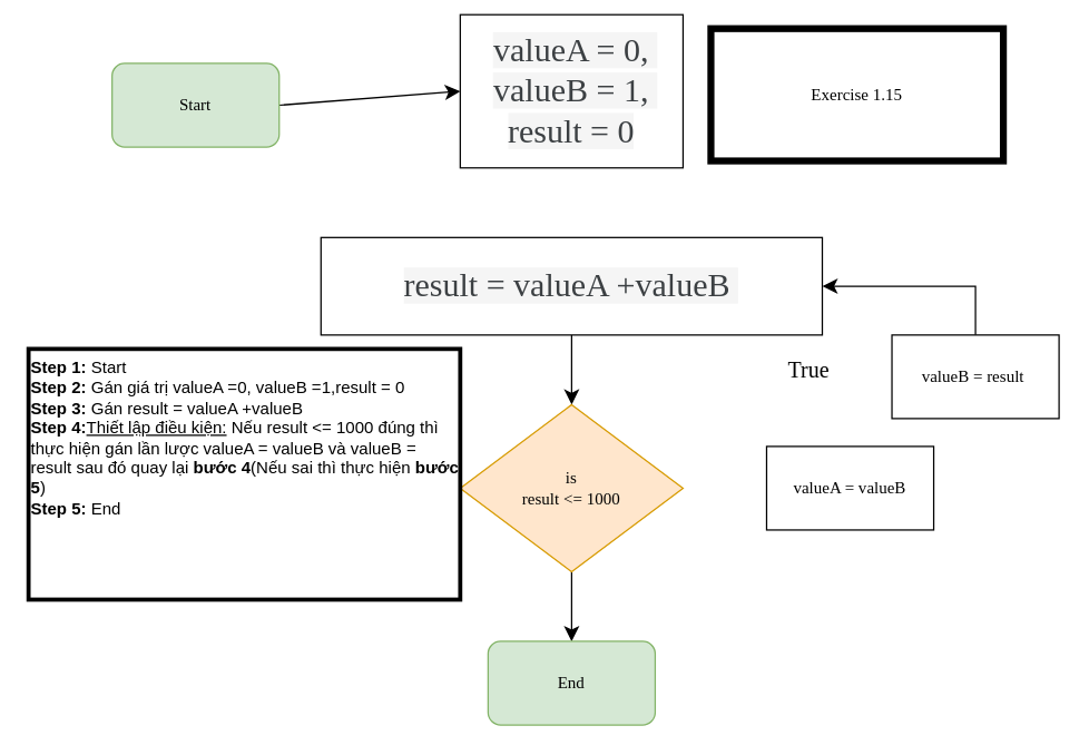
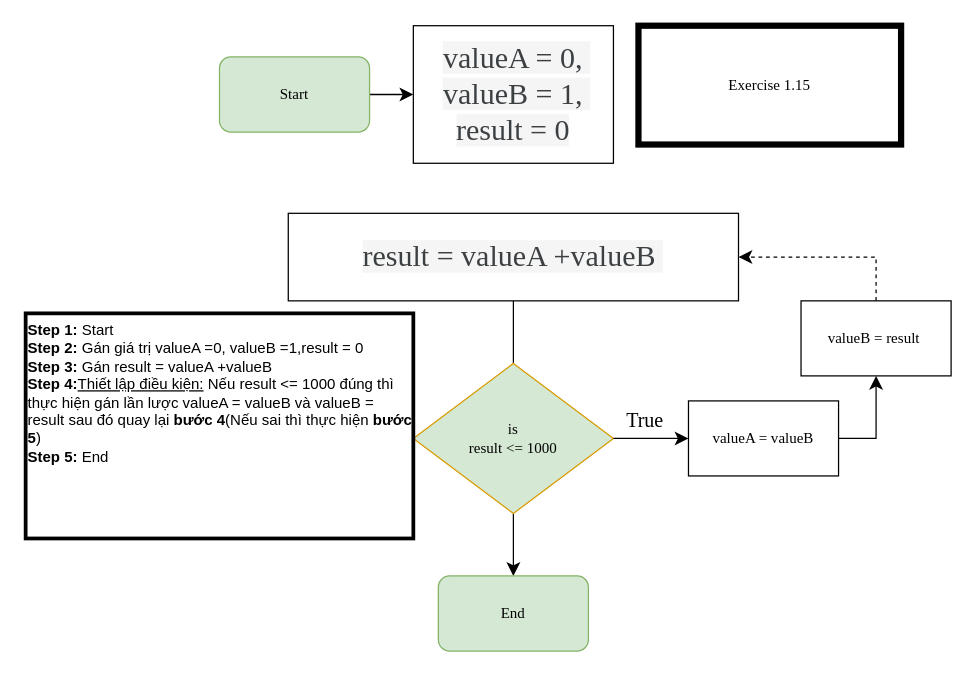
- <mxCell id="4" value="&lt;span style=&quot;color: rgb(60, 64, 67); font-size: 24px; text-align: start; white-space-collapse: preserve; background-color: rgb(245, 245, 245);&quot;&gt;valueA = 0, valueB = 1, result = 0&lt;/span&gt;" style="rounded=0;whiteSpace=wrap;html=1;fontFamily=Times New Roman;" parent="1" vertex="1"><mxGeometry x="330" y="10" width="160" height="110" as="geometry" /></mxCell>
+ <mxCell id="4" value="&lt;span style=&quot;color: rgb(60, 64, 67); font-size: 24px; text-align: start; white-space-collapse: preserve; background-color: rgb(245, 245, 245);&quot;&gt;valueA = 0, valueB = 1, result = 0&lt;/span&gt;" style="rounded=0;whiteSpace=wrap;html=1;fontFamily=Times New Roman;" parent="1" vertex="1"><mxGeometry x="330" y="20" width="160" height="110" as="geometry" /></mxCell>
- <mxCell id="3" value="Start" style="rounded=1;whiteSpace=wrap;html=1;fillColor=#d5e8d4;strokeColor=#82b366;fontFamily=Times New Roman;" parent="1" vertex="1"><mxGeometry x="80" y="45" width="120" height="60" as="geometry" /></mxCell>
+ <mxCell id="3" value="Start" style="rounded=1;whiteSpace=wrap;html=1;fillColor=#d5e8d4;strokeColor=#82b366;fontFamily=Times New Roman;" parent="1" vertex="1"><mxGeometry x="175" y="45" width="120" height="60" as="geometry" /></mxCell>
- <mxCell id="14" style="edgeStyle=orthogonalEdgeStyle;rounded=0;orthogonalLoop=1;jettySize=auto;html=1;entryX=1;entryY=0.5;entryDx=0;entryDy=0;fontSize=12;startSize=8;endSize=8;exitX=0.5;exitY=0;exitDx=0;exitDy=0;fontFamily=Times New Roman;" parent="1" source="15" target="7" edge="1"><mxGeometry relative="1" as="geometry"><Array as="points"><mxPoint x="700" y="205" /></Array></mxGeometry></mxCell>
+ <mxCell id="14" style="edgeStyle=orthogonalEdgeStyle;rounded=0;orthogonalLoop=1;jettySize=auto;html=1;entryX=1;entryY=0.5;entryDx=0;entryDy=0;fontSize=12;startSize=8;endSize=8;exitX=0.5;exitY=0;exitDx=0;exitDy=0;fontFamily=Times New Roman;dashed=1;" parent="1" source="15" target="7" edge="1"><mxGeometry relative="1" as="geometry"><Array as="points"><mxPoint x="700" y="205" /></Array></mxGeometry></mxCell>
- <mxCell id="11" value="True" style="text;html=1;align=center;verticalAlign=middle;resizable=0;points=[];autosize=1;strokeColor=none;fillColor=none;fontSize=16;fontFamily=Times New Roman;" parent="1" vertex="1"><mxGeometry x="555" y="250" width="50" height="30" as="geometry" /></mxCell>
+ <mxCell id="11" value="True" style="text;html=1;align=center;verticalAlign=middle;resizable=0;points=[];autosize=1;strokeColor=none;fillColor=none;fontSize=16;fontFamily=Times New Roman;" parent="1" vertex="1"><mxGeometry x="490" y="320" width="50" height="30" as="geometry" /></mxCell>
- <mxCell id="6" value="" style="edgeStyle=none;curved=1;rounded=0;orthogonalLoop=1;jettySize=auto;html=1;fontSize=12;startSize=8;endSize=8;fontFamily=Times New Roman;" parent="1" source="7" target="9" edge="1"><mxGeometry relative="1" as="geometry" /></mxCell>
+ <mxCell id="6" value="" style="edgeStyle=none;curved=1;rounded=0;orthogonalLoop=1;jettySize=auto;html=1;fontSize=12;startSize=8;endSize=8;fontFamily=Times New Roman;endArrow=none;" parent="1" source="7" target="9" edge="1"><mxGeometry relative="1" as="geometry" /></mxCell>
+ <mxCell id="12" value="" style="edgeStyle=orthogonalEdgeStyle;rounded=0;orthogonalLoop=1;jettySize=auto;html=1;fontSize=12;startSize=8;endSize=8;fontFamily=Times New Roman;exitX=1;exitY=0.5;exitDx=0;exitDy=0;" parent="1" source="13" target="15" edge="1"><mxGeometry relative="1" as="geometry" /></mxCell>
- <mxCell id="9" value="is&lt;div&gt;result &amp;lt;= 1000&lt;/div&gt;" style="rhombus;whiteSpace=wrap;html=1;fillColor=#ffe6cc;strokeColor=#d79b00;fontFamily=Times New Roman;" parent="1" vertex="1"><mxGeometry x="330" y="290" width="160" height="120" as="geometry" /></mxCell>
+ <mxCell id="9" value="is&lt;div&gt;result &amp;lt;= 1000&lt;/div&gt;" style="rhombus;whiteSpace=wrap;html=1;fillColor=#d5e8d4;strokeColor=#d79b00;fontFamily=Times New Roman;" parent="1" vertex="1"><mxGeometry x="330" y="290" width="160" height="120" as="geometry" /></mxCell>
+ <mxCell id="10" value="" style="edgeStyle=orthogonalEdgeStyle;rounded=0;orthogonalLoop=1;jettySize=auto;html=1;exitX=1;exitY=0.5;exitDx=0;exitDy=0;fontSize=12;startSize=8;endSize=8;entryX=0;entryY=0.5;entryDx=0;entryDy=0;fontFamily=Times New Roman;" parent="1" source="9" target="13" edge="1"><mxGeometry relative="1" as="geometry"><mxPoint x="790" y="350" as="targetPoint" /><mxPoint x="490" y="350" as="sourcePoint" /><Array as="points" /></mxGeometry></mxCell>
